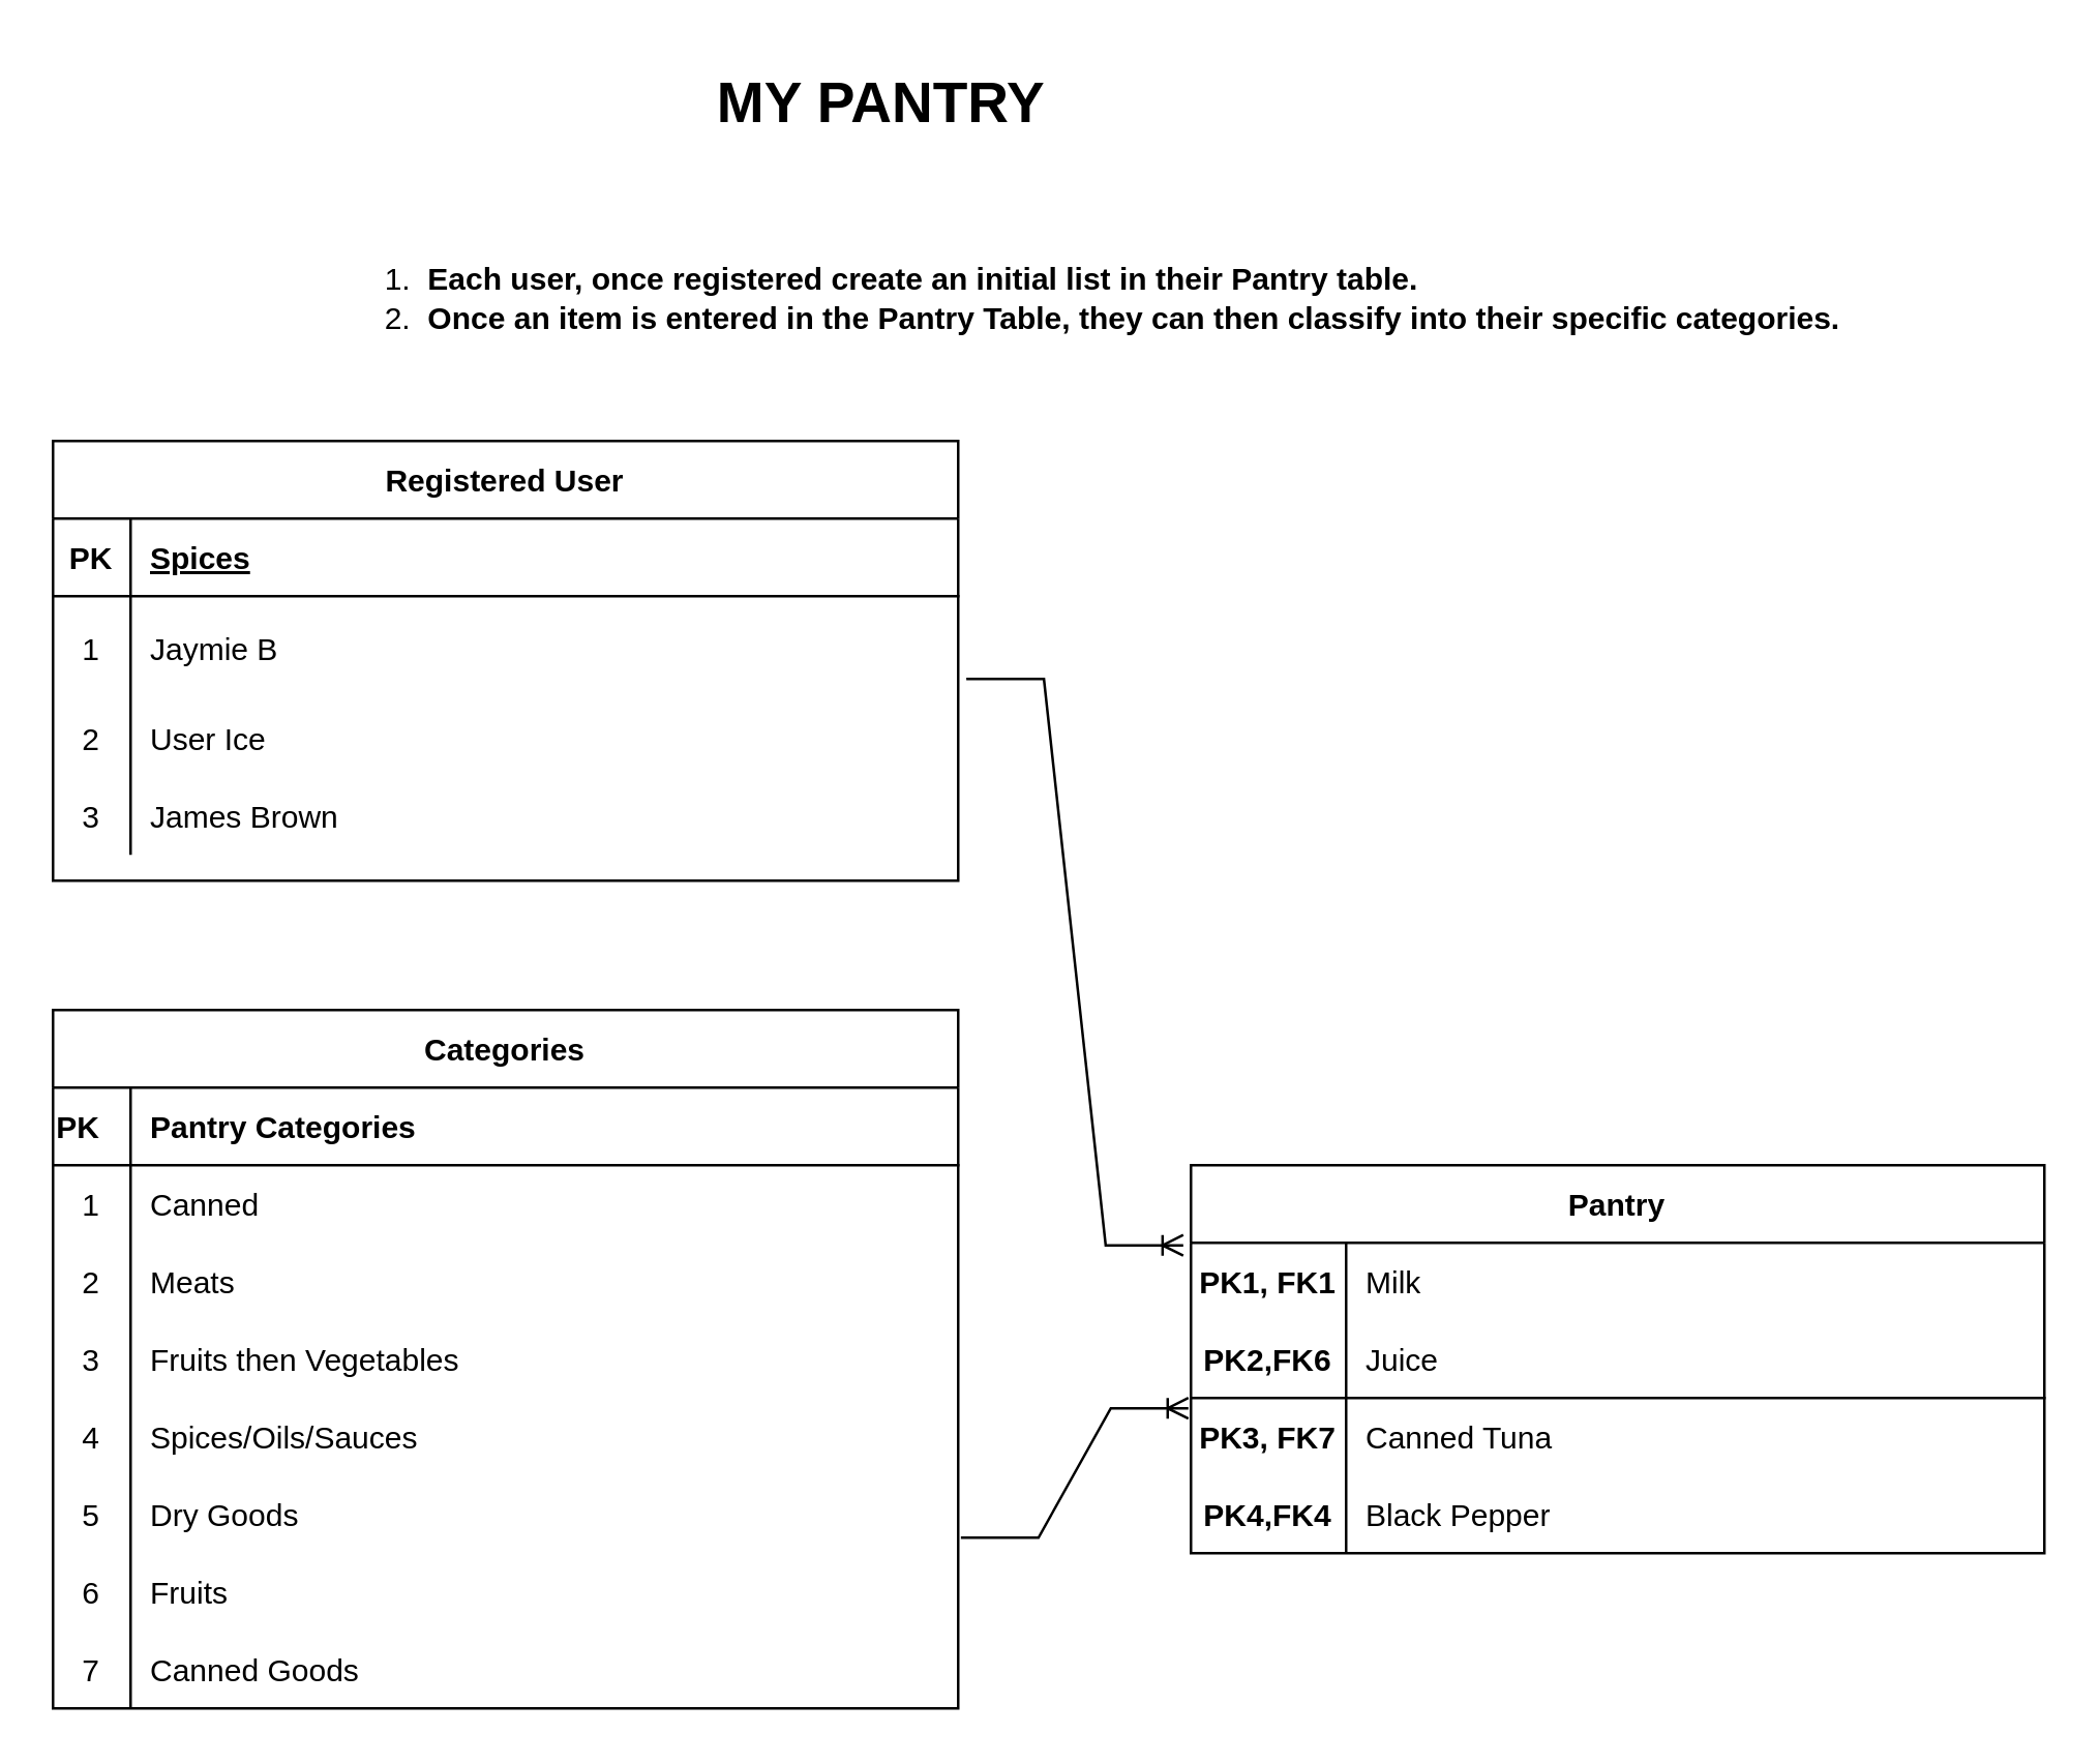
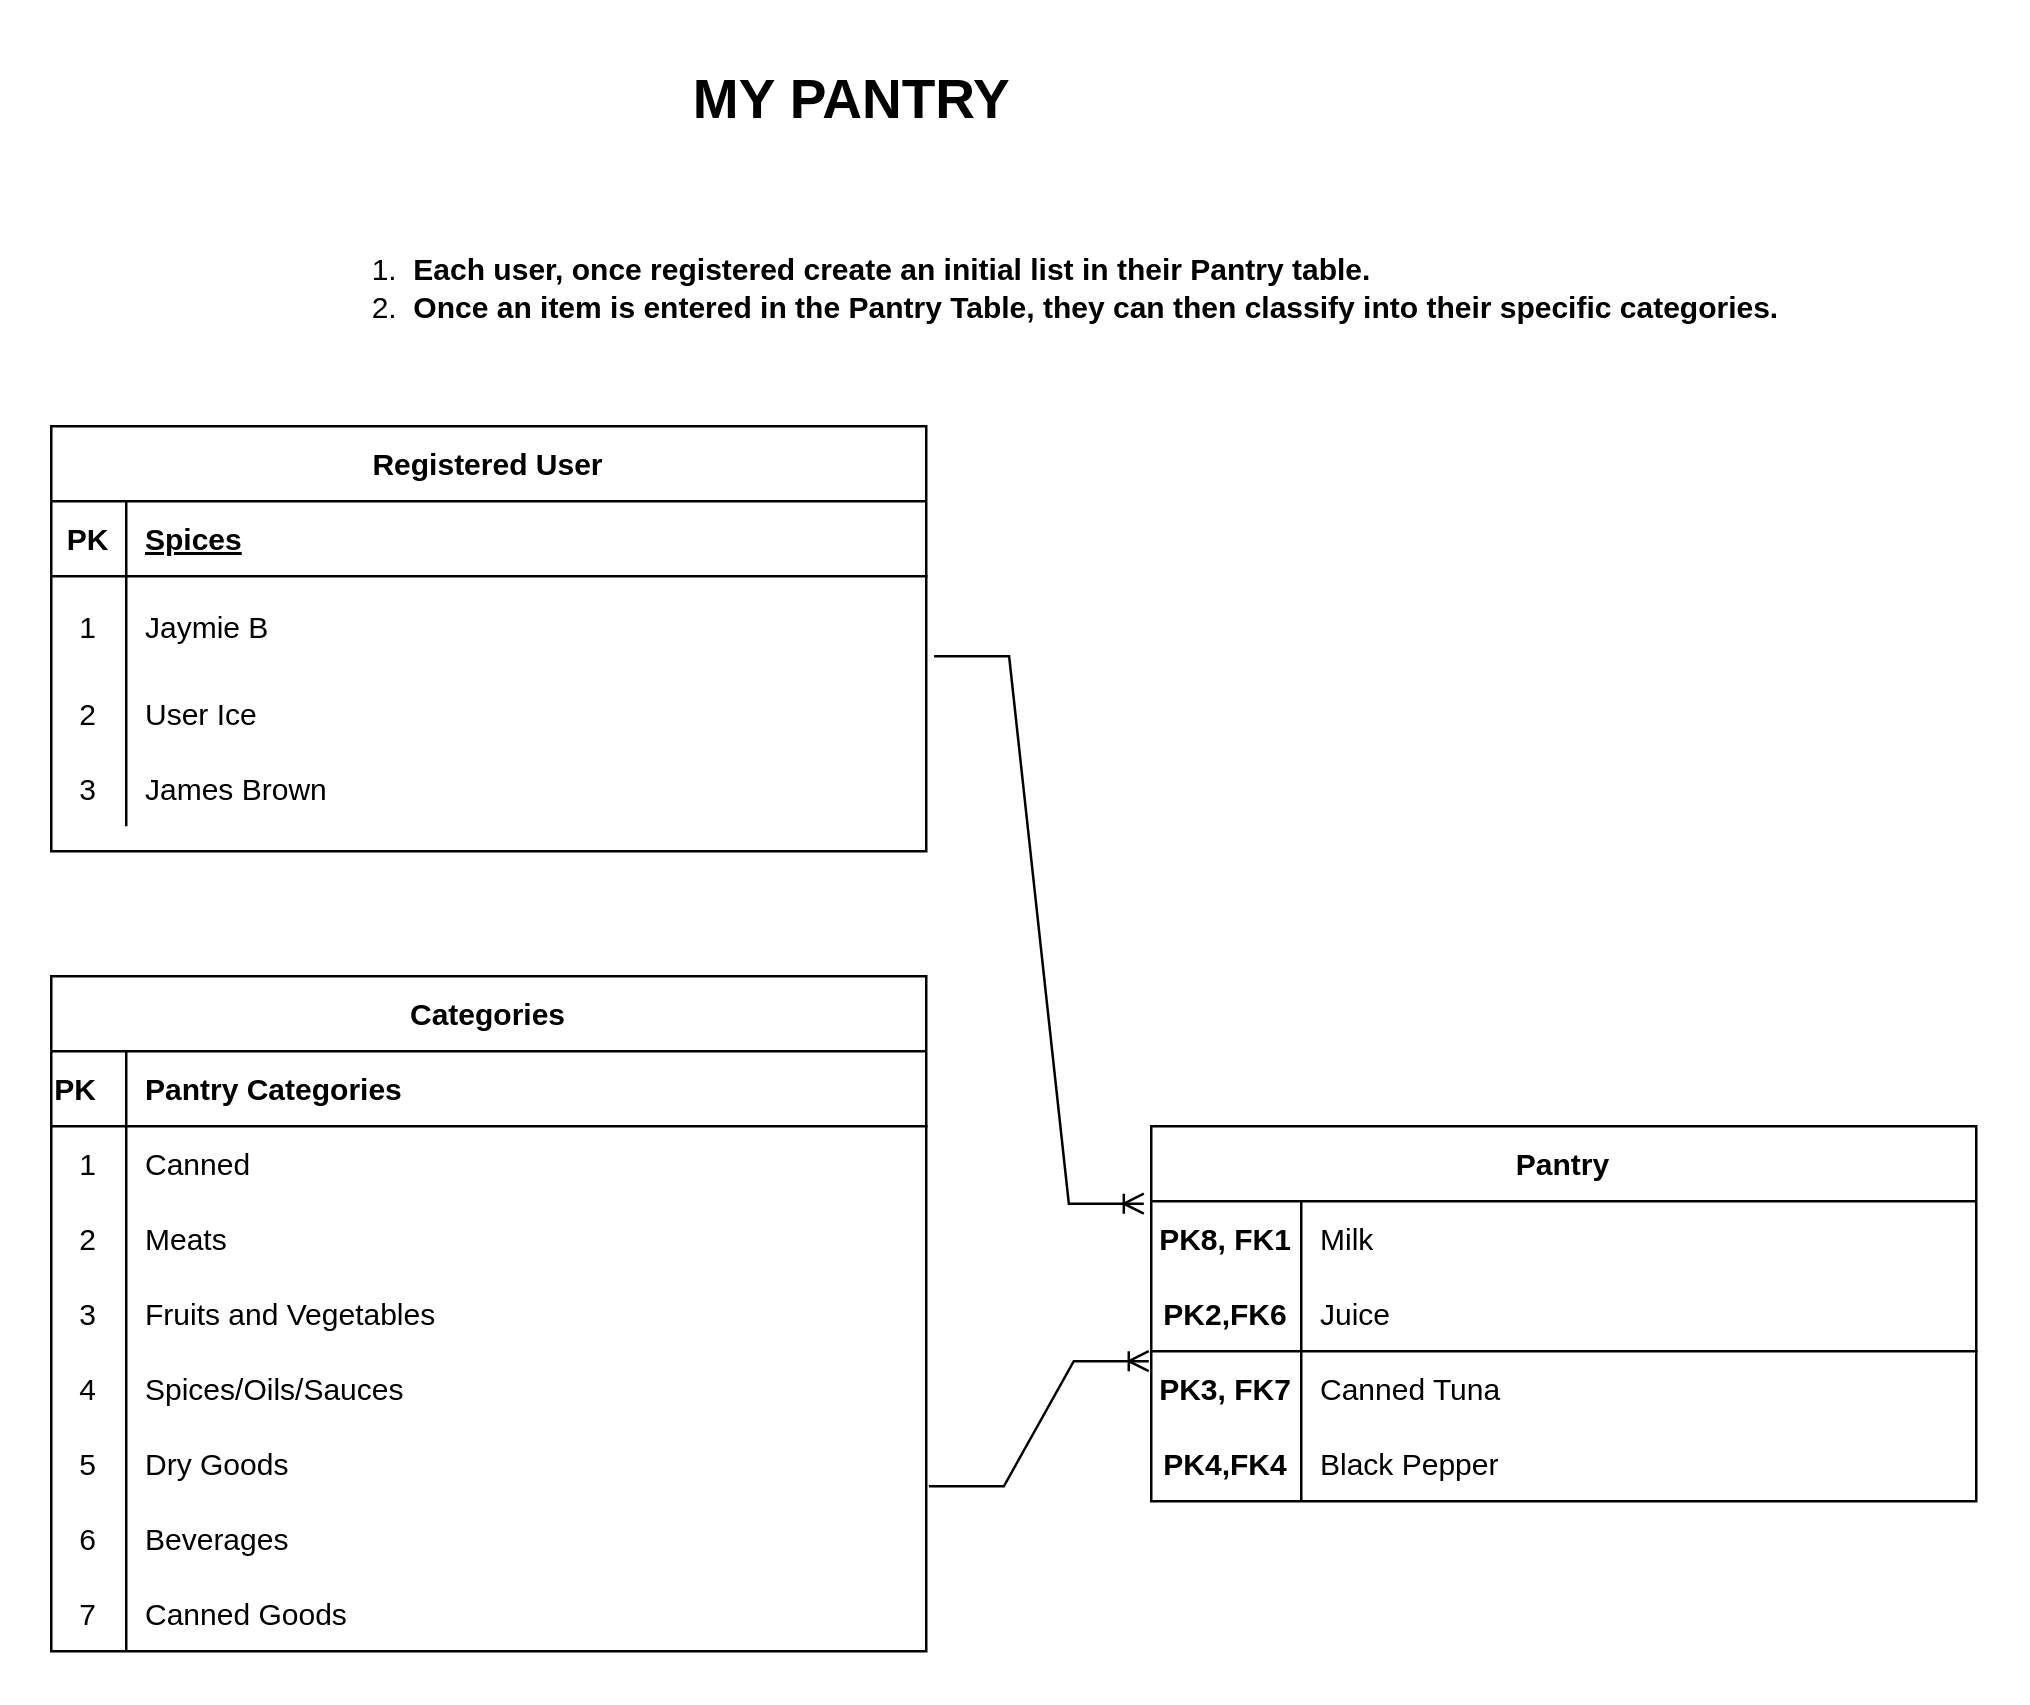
- <mxCell id="29" value="PK1, FK1" style="shape=partialRectangle;connectable=0;fillColor=none;top=0;left=0;bottom=0;right=0;fontStyle=1;overflow=hidden;" vertex="1" parent="28"><mxGeometry width="60" height="30" as="geometry"><mxRectangle width="60" height="30" as="alternateBounds" /></mxGeometry></mxCell>
+ <mxCell id="29" value="PK8, FK1" style="shape=partialRectangle;connectable=0;fillColor=none;top=0;left=0;bottom=0;right=0;fontStyle=1;overflow=hidden;" vertex="1" parent="28"><mxGeometry width="60" height="30" as="geometry"><mxRectangle width="60" height="30" as="alternateBounds" /></mxGeometry></mxCell>
- <mxCell id="14" value="Fruits then Vegetables    " style="shape=partialRectangle;connectable=0;fillColor=none;top=0;left=0;bottom=0;right=0;align=left;spacingLeft=6;overflow=hidden;" vertex="1" parent="12"><mxGeometry x="30" width="320" height="30" as="geometry"><mxRectangle width="320" height="30" as="alternateBounds" /></mxGeometry></mxCell>
+ <mxCell id="14" value="Fruits and Vegetables    " style="shape=partialRectangle;connectable=0;fillColor=none;top=0;left=0;bottom=0;right=0;align=left;spacingLeft=6;overflow=hidden;" vertex="1" parent="12"><mxGeometry x="30" width="320" height="30" as="geometry"><mxRectangle width="320" height="30" as="alternateBounds" /></mxGeometry></mxCell>
- <mxCell id="23" value="Fruits" style="shape=partialRectangle;connectable=0;fillColor=none;top=0;left=0;bottom=0;right=0;align=left;spacingLeft=6;fontStyle=0;overflow=hidden;" vertex="1" parent="21"><mxGeometry x="30" width="320" height="30" as="geometry"><mxRectangle width="320" height="30" as="alternateBounds" /></mxGeometry></mxCell>
+ <mxCell id="23" value="Beverages" style="shape=partialRectangle;connectable=0;fillColor=none;top=0;left=0;bottom=0;right=0;align=left;spacingLeft=6;fontStyle=0;overflow=hidden;" vertex="1" parent="21"><mxGeometry x="30" width="320" height="30" as="geometry"><mxRectangle width="320" height="30" as="alternateBounds" /></mxGeometry></mxCell>
